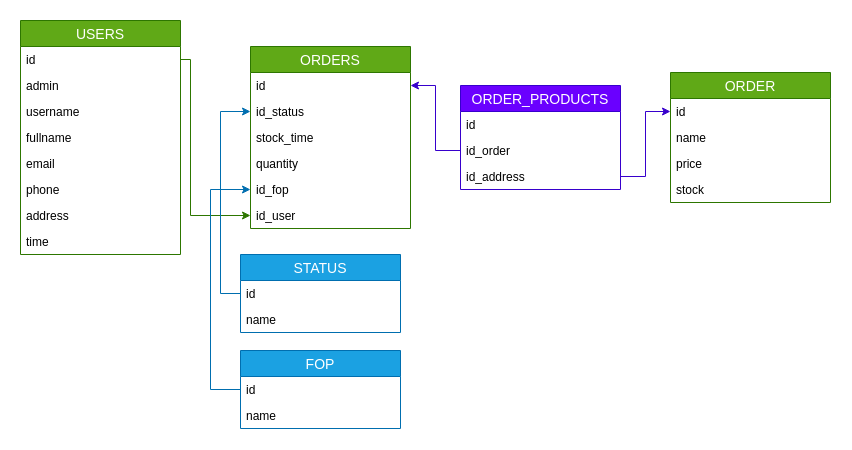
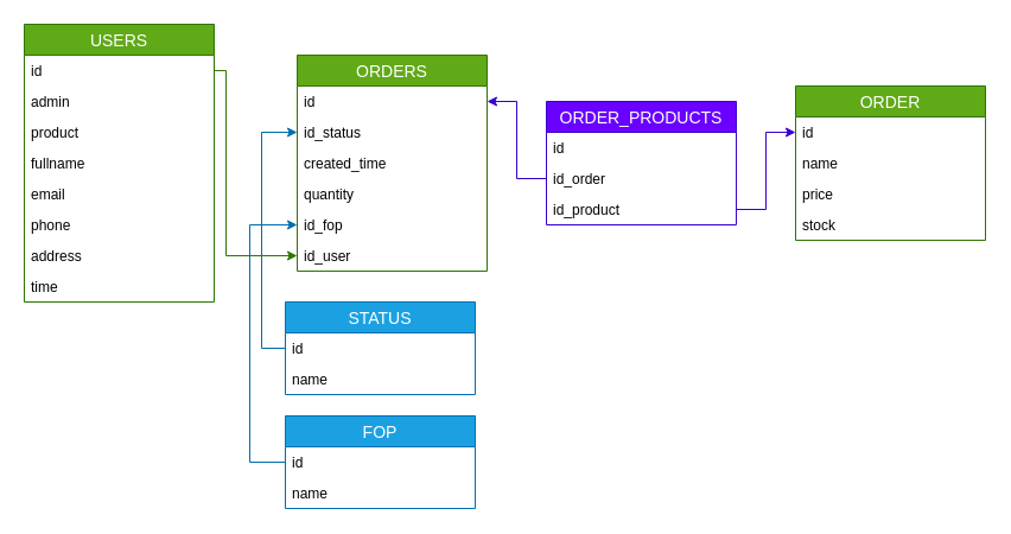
- <mxCell id="5" value="username" style="text;strokeColor=none;fillColor=none;spacingLeft=4;spacingRight=4;overflow=hidden;rotatable=0;points=[[0,0.5],[1,0.5]];portConstraint=eastwest;fontSize=12;" vertex="1" parent="2"><mxGeometry y="78" width="160" height="26" as="geometry" /></mxCell>
+ <mxCell id="5" value="product" style="text;strokeColor=none;fillColor=none;spacingLeft=4;spacingRight=4;overflow=hidden;rotatable=0;points=[[0,0.5],[1,0.5]];portConstraint=eastwest;fontSize=12;" vertex="1" parent="2"><mxGeometry y="78" width="160" height="26" as="geometry" /></mxCell>
- <mxCell id="28" value="stock_time" style="text;strokeColor=none;fillColor=none;spacingLeft=4;spacingRight=4;overflow=hidden;rotatable=0;points=[[0,0.5],[1,0.5]];portConstraint=eastwest;fontSize=12;" vertex="1" parent="25"><mxGeometry y="78" width="160" height="26" as="geometry" /></mxCell>
+ <mxCell id="28" value="created_time" style="text;strokeColor=none;fillColor=none;spacingLeft=4;spacingRight=4;overflow=hidden;rotatable=0;points=[[0,0.5],[1,0.5]];portConstraint=eastwest;fontSize=12;" vertex="1" parent="25"><mxGeometry y="78" width="160" height="26" as="geometry" /></mxCell>
- <mxCell id="35" value="id_address" style="text;strokeColor=none;fillColor=none;spacingLeft=4;spacingRight=4;overflow=hidden;rotatable=0;points=[[0,0.5],[1,0.5]];portConstraint=eastwest;fontSize=12;" vertex="1" parent="32"><mxGeometry y="78" width="160" height="26" as="geometry" /></mxCell>
+ <mxCell id="35" value="id_product" style="text;strokeColor=none;fillColor=none;spacingLeft=4;spacingRight=4;overflow=hidden;rotatable=0;points=[[0,0.5],[1,0.5]];portConstraint=eastwest;fontSize=12;" vertex="1" parent="32"><mxGeometry y="78" width="160" height="26" as="geometry" /></mxCell>
